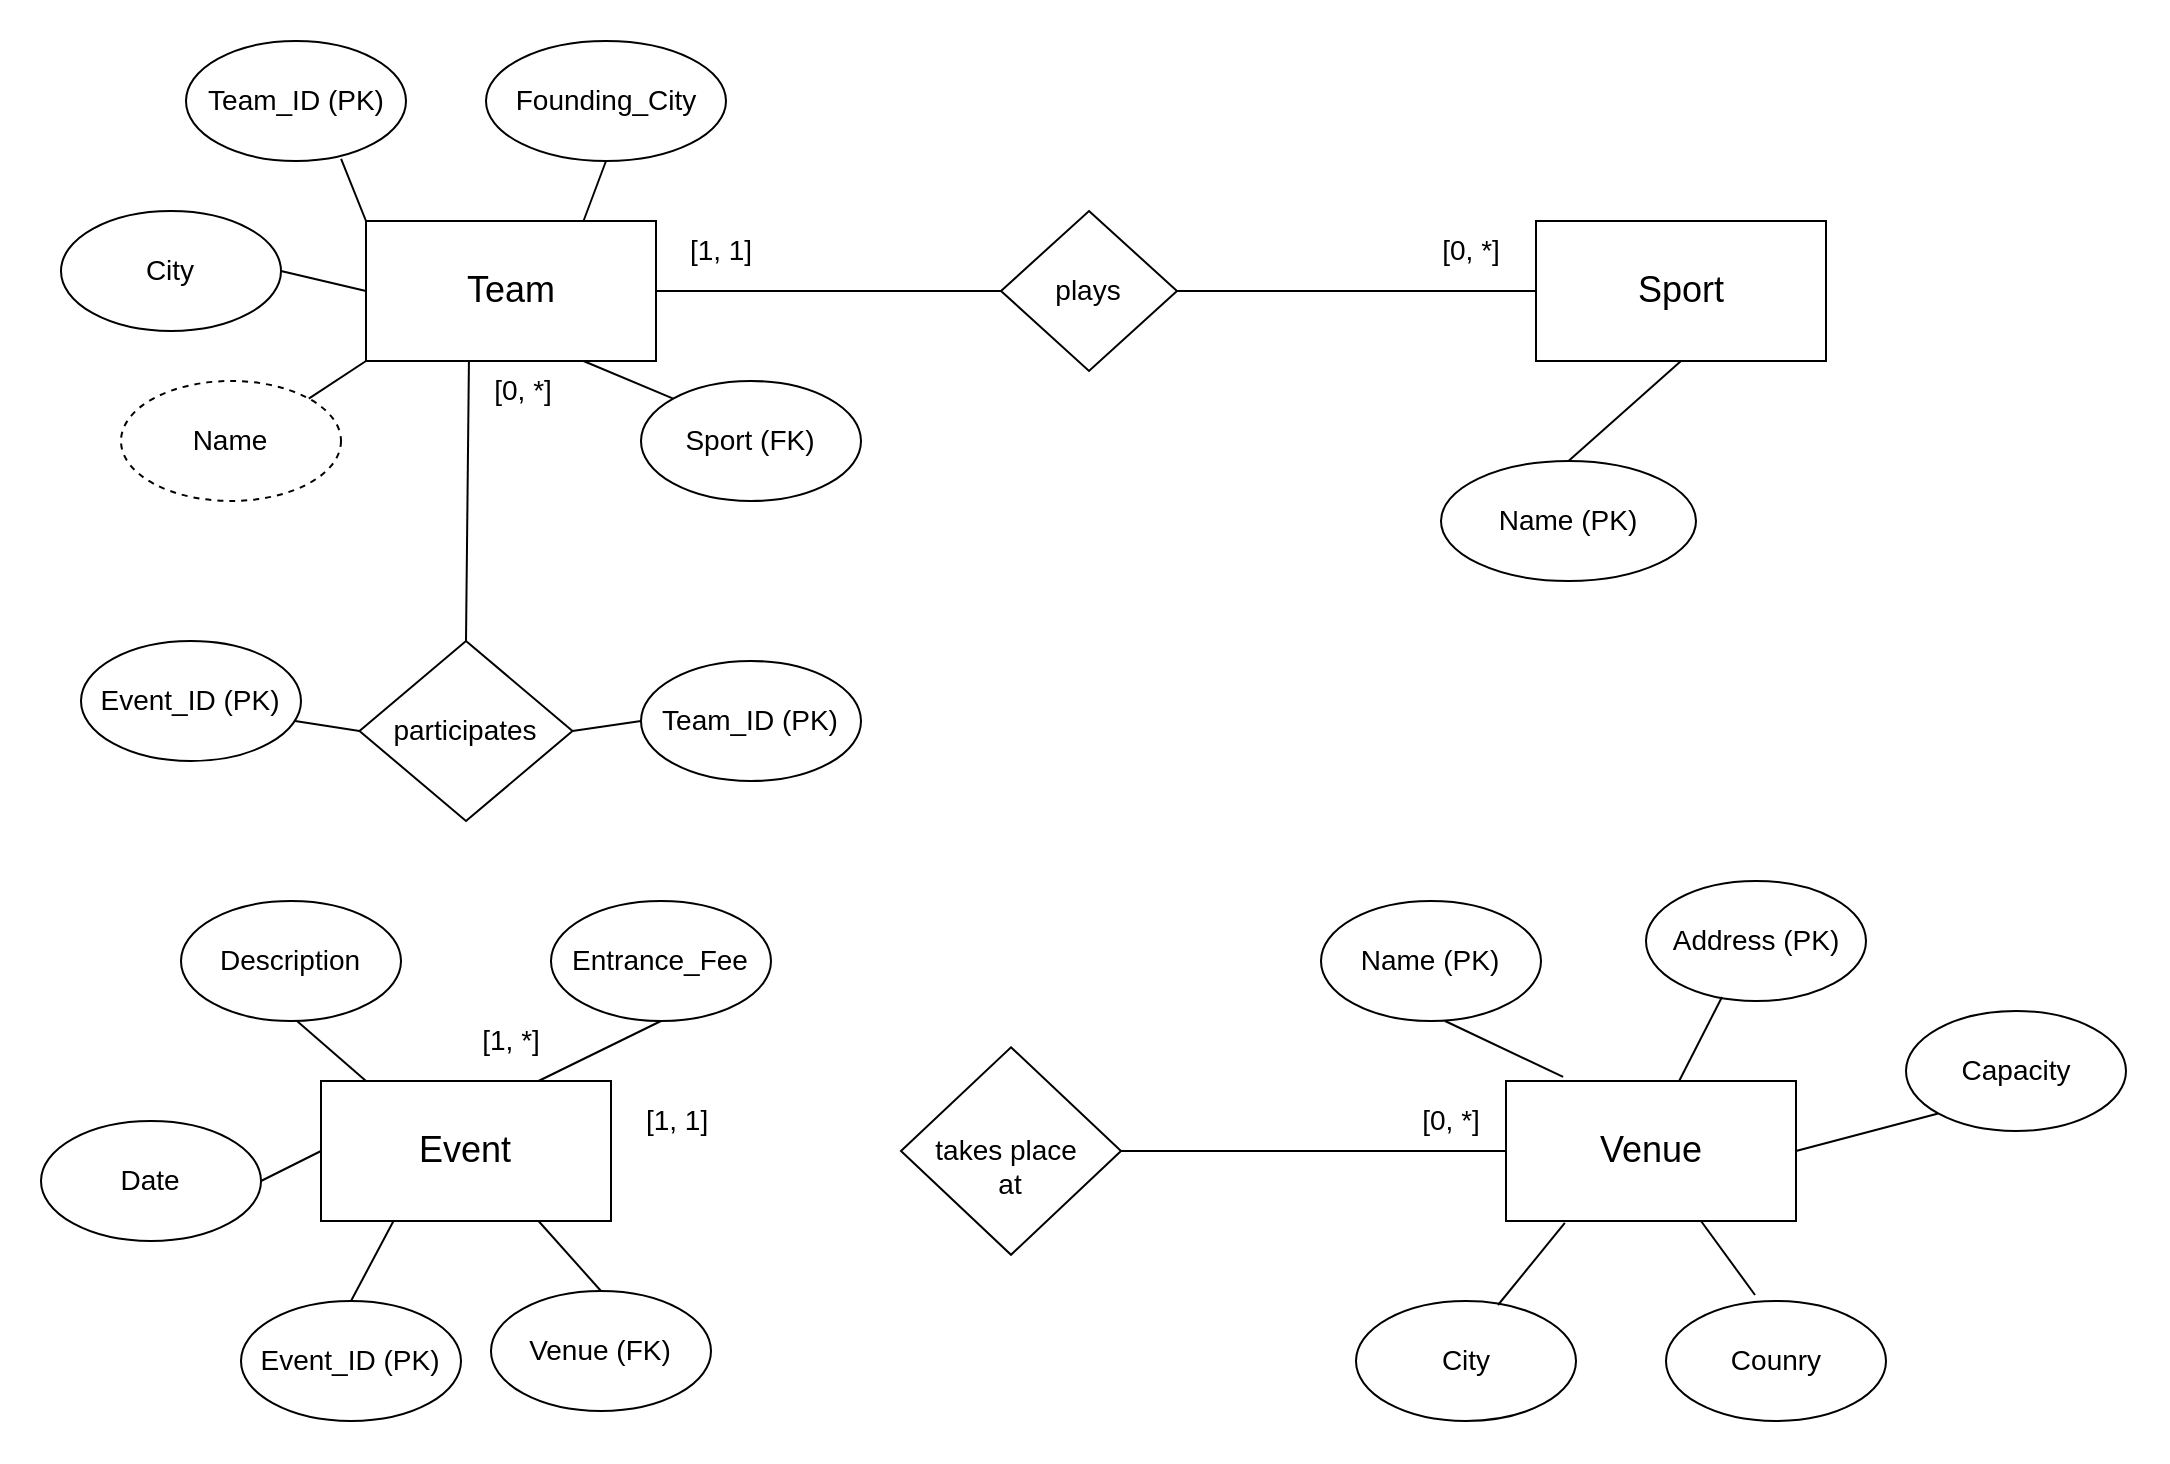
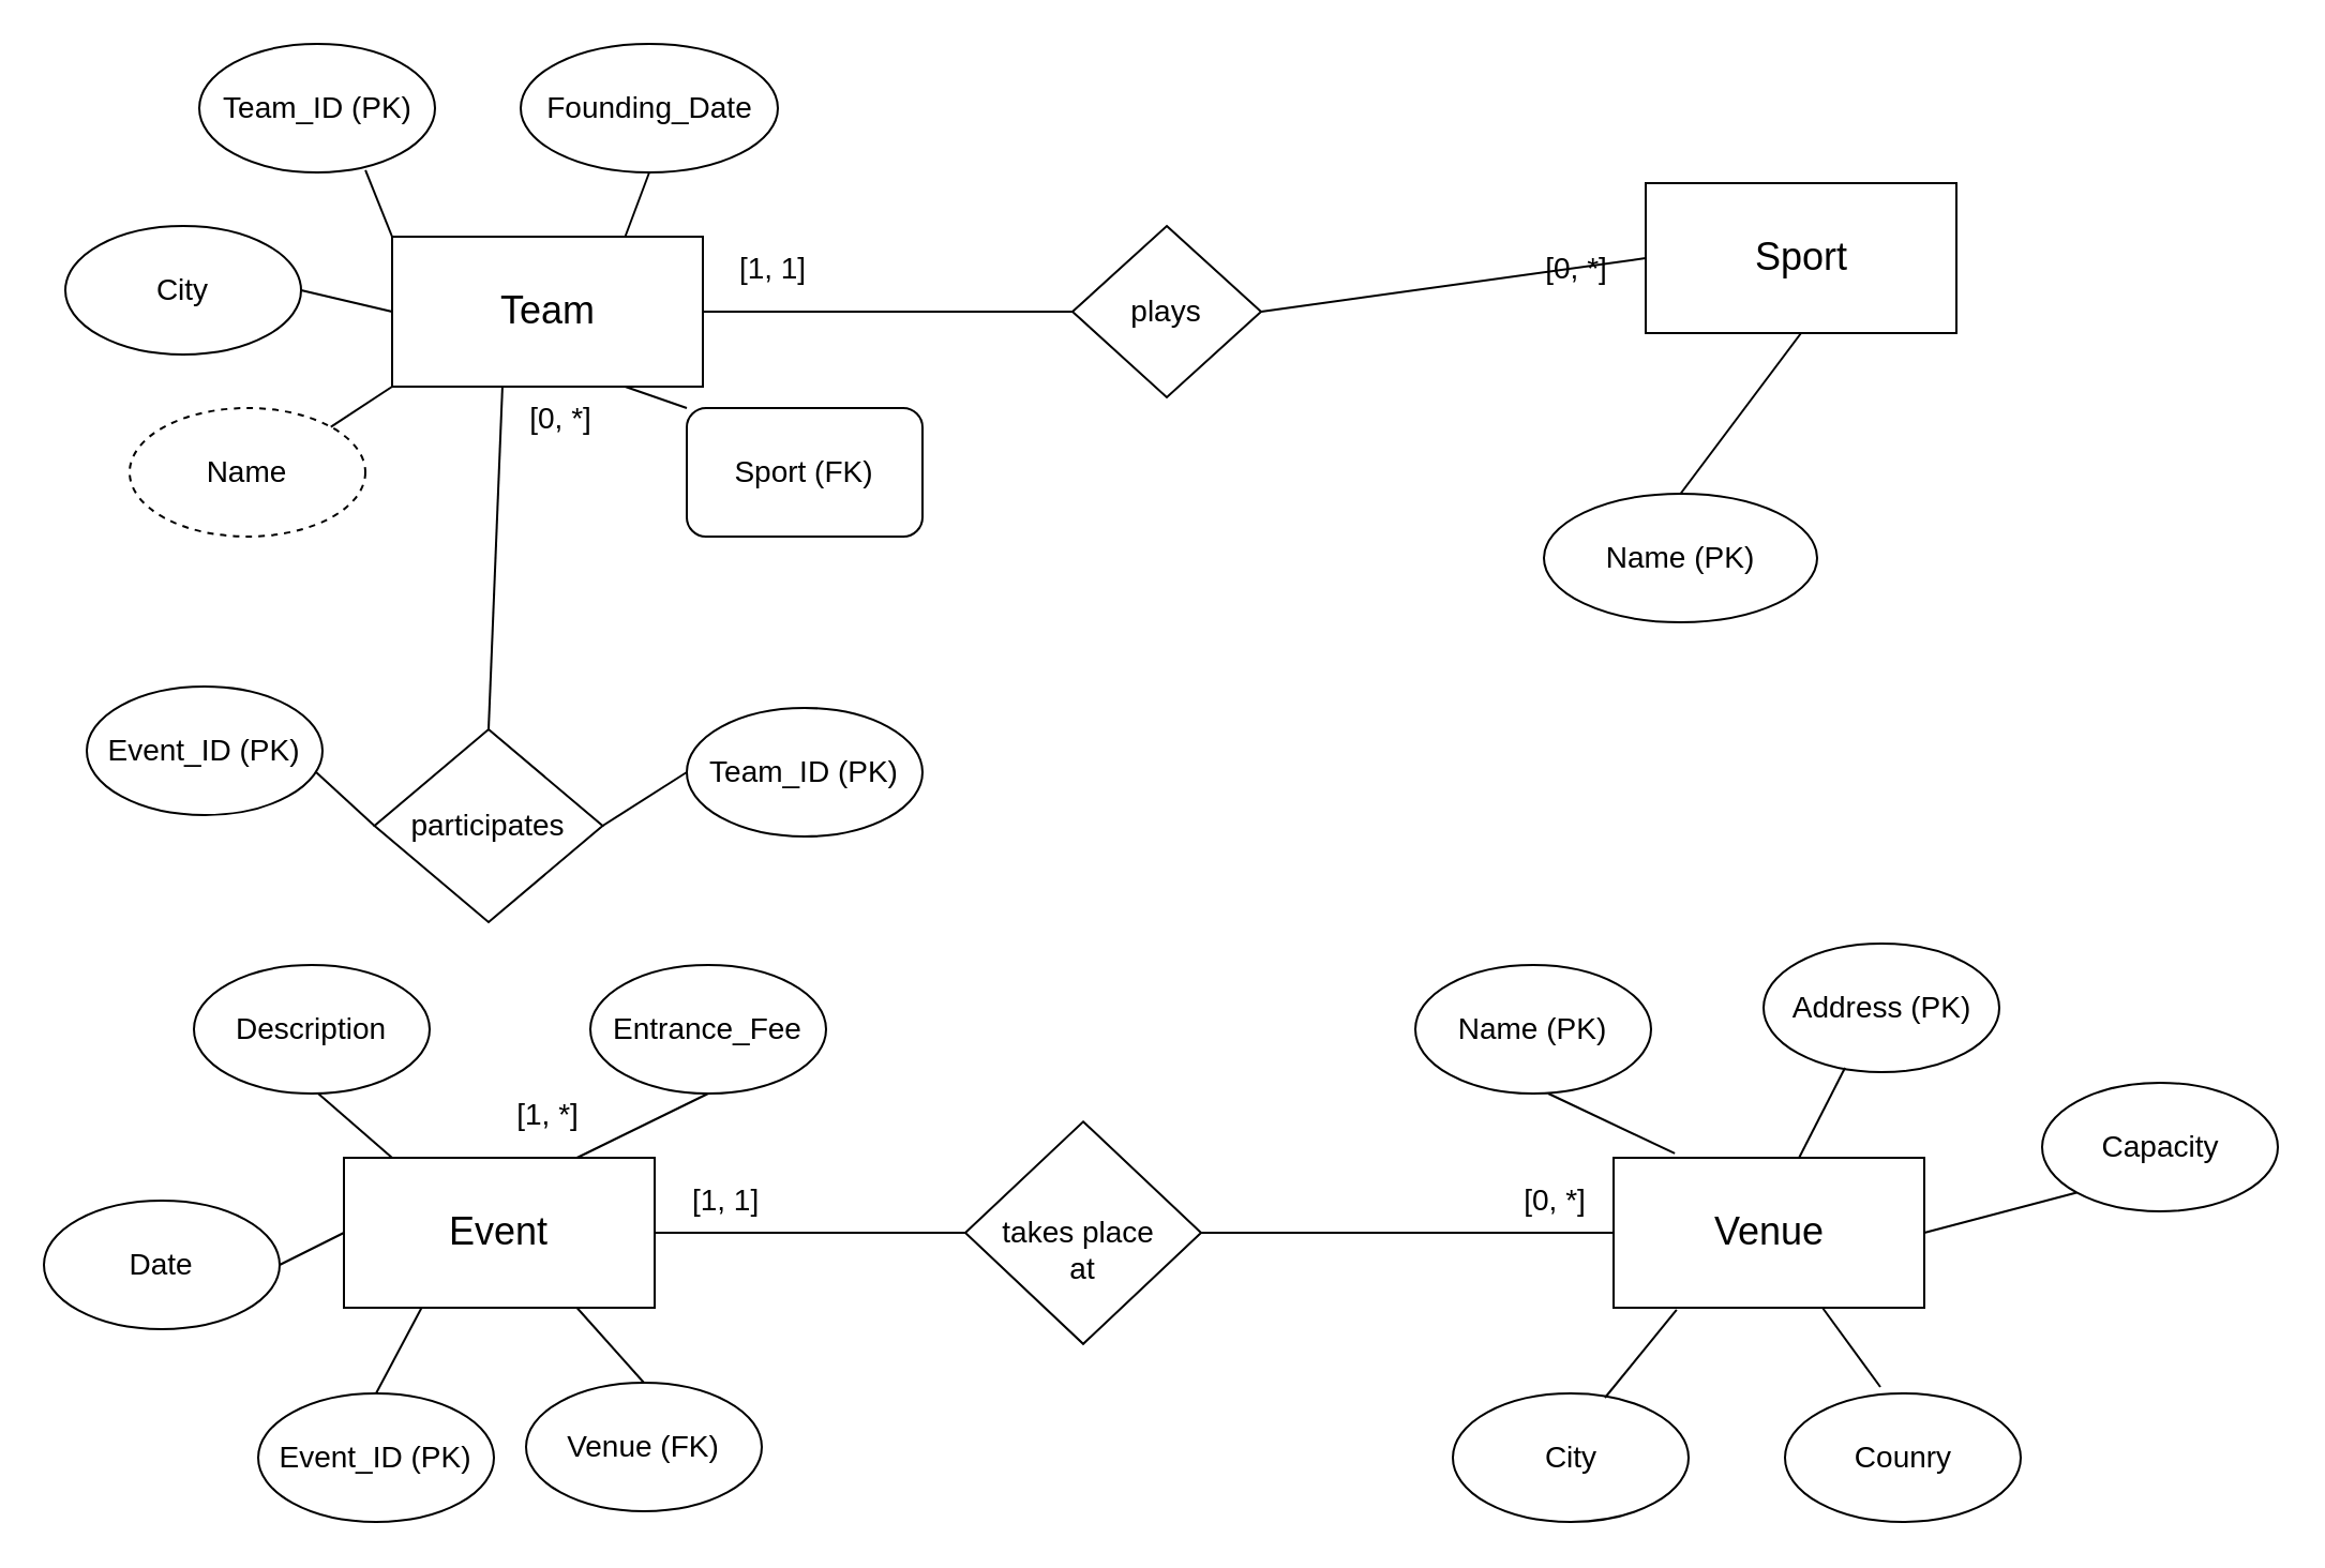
- <mxCell id="18" value="&lt;font style=&quot;font-size: 14px;&quot;&gt;Founding_City&lt;/font&gt;" style="ellipse;whiteSpace=wrap;html=1;" parent="1" vertex="1"><mxGeometry x="242.5" y="20" width="120" height="60" as="geometry" /></mxCell>
+ <mxCell id="18" value="&lt;font style=&quot;font-size: 14px;&quot;&gt;Founding_Date&lt;/font&gt;" style="ellipse;whiteSpace=wrap;html=1;" parent="1" vertex="1"><mxGeometry x="242.5" y="20" width="120" height="60" as="geometry" /></mxCell>
- <mxCell id="9" value="&lt;span style=&quot;font-size: 18px;&quot;&gt;Sport&lt;/span&gt;" style="rounded=0;whiteSpace=wrap;html=1;" parent="1" vertex="1"><mxGeometry x="767.5" y="110" width="145" height="70" as="geometry" /></mxCell>
+ <mxCell id="9" value="&lt;span style=&quot;font-size: 18px;&quot;&gt;Sport&lt;/span&gt;" style="rounded=0;whiteSpace=wrap;html=1;" parent="1" vertex="1"><mxGeometry x="767.5" y="85" width="145" height="70" as="geometry" /></mxCell>
- <mxCell id="8" value="&lt;font style=&quot;font-size: 14px;&quot;&gt;Sport (FK)&lt;/font&gt;" style="ellipse;whiteSpace=wrap;html=1;" parent="1" vertex="1"><mxGeometry x="320" y="190" width="110" height="60" as="geometry" /></mxCell>
+ <mxCell id="8" value="&lt;font style=&quot;font-size: 14px;&quot;&gt;Sport (FK)&lt;/font&gt;" style="whiteSpace=wrap;html=1;rounded=1;" parent="1" vertex="1"><mxGeometry x="320" y="190" width="110" height="60" as="geometry" /></mxCell>
- <mxCell id="37" value="&lt;font style=&quot;font-size: 14px;&quot;&gt;participates&lt;/font&gt;" style="rhombus;whiteSpace=wrap;html=1;" vertex="1" parent="1"><mxGeometry x="179.25" y="320" width="106.5" height="90" as="geometry" /></mxCell>
+ <mxCell id="37" value="&lt;font style=&quot;font-size: 14px;&quot;&gt;participates&lt;/font&gt;" style="rhombus;whiteSpace=wrap;html=1;" vertex="1" parent="1"><mxGeometry x="174.25" y="340" width="106.5" height="90" as="geometry" /></mxCell>
+ <mxCell id="25" value="" style="endArrow=none;html=1;rounded=0;exitX=1;exitY=0.5;exitDx=0;exitDy=0;entryX=0;entryY=0.5;entryDx=0;entryDy=0;" parent="1" source="4" target="27" edge="1"><mxGeometry width="50" height="50" relative="1" as="geometry"><mxPoint x="305" y="584.38" as="sourcePoint" /><mxPoint x="480" y="550" as="targetPoint" /></mxGeometry></mxCell>
